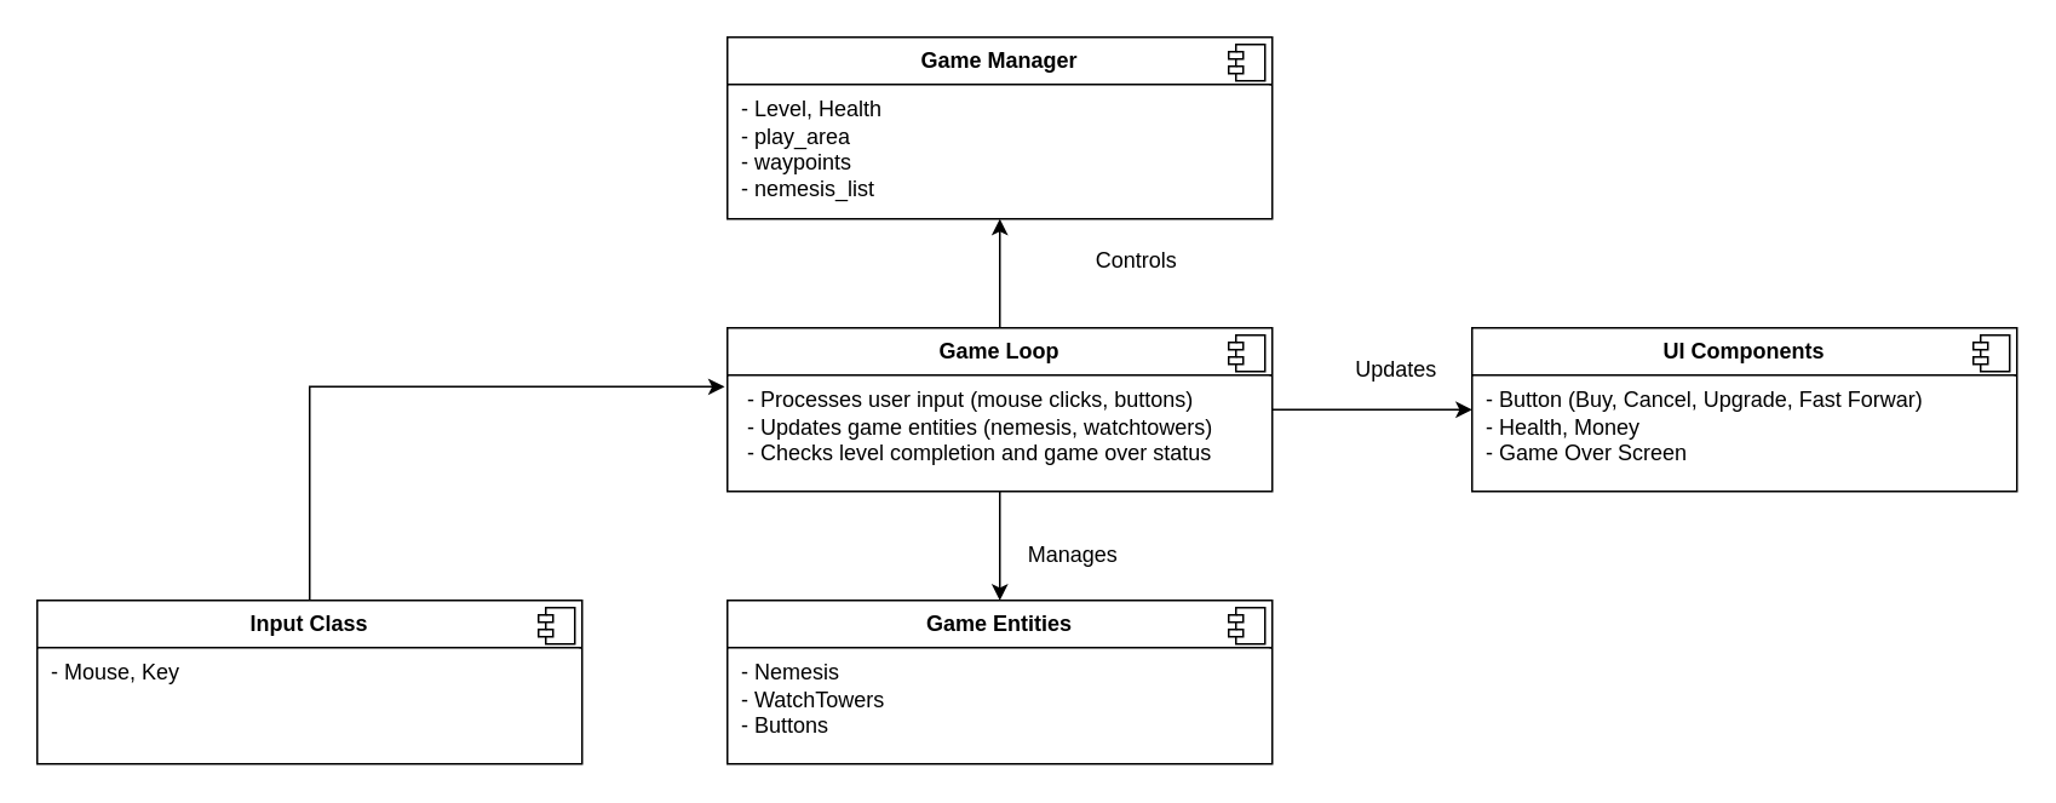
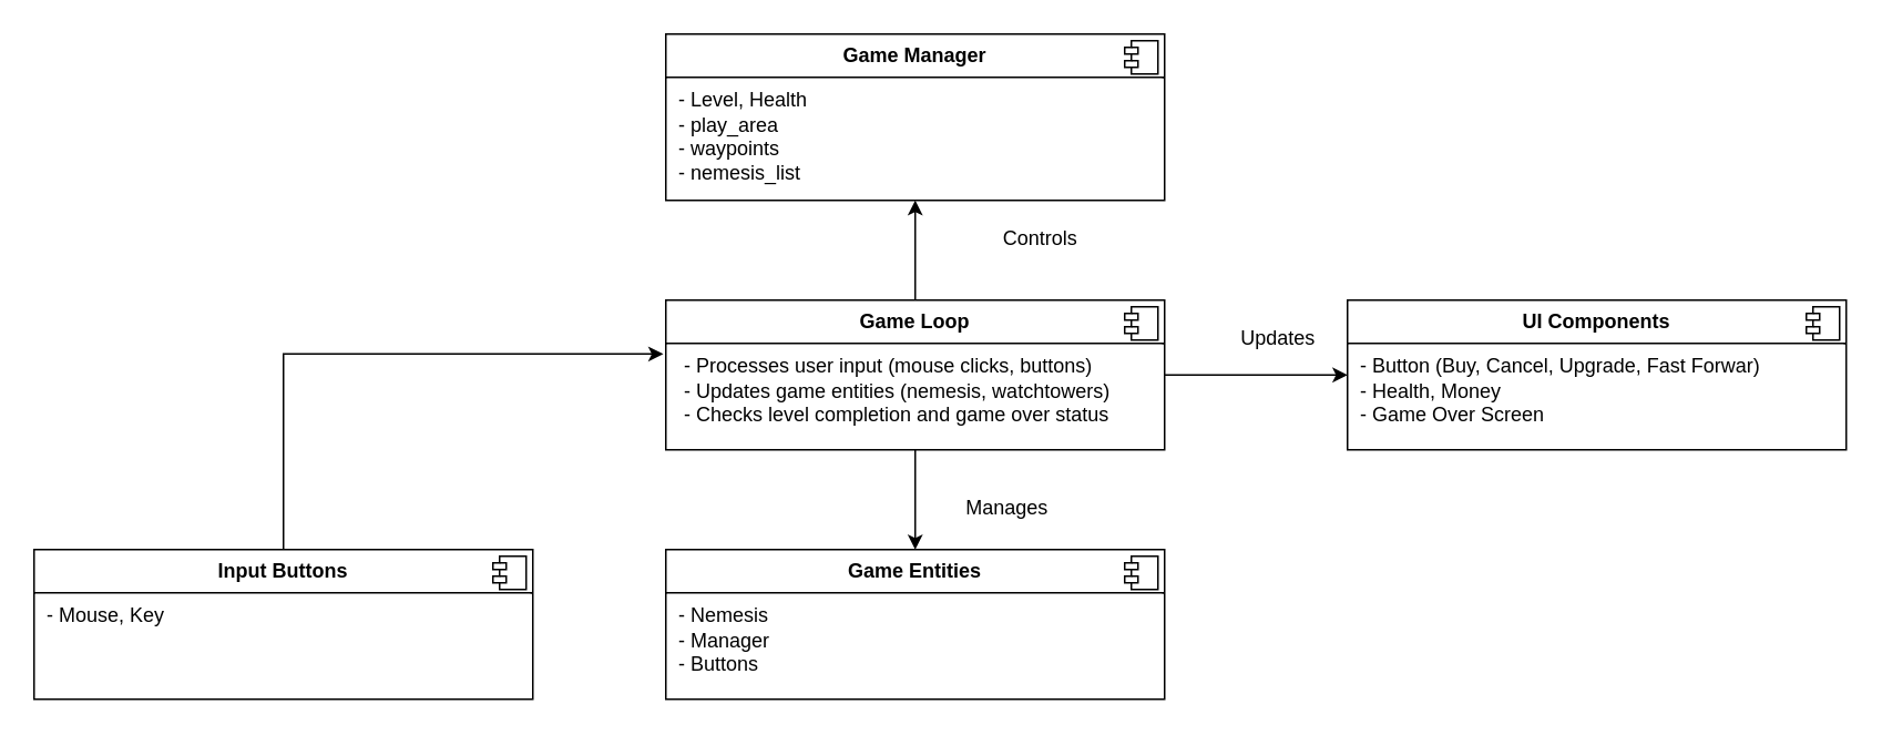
- <mxCell id="18" value="Manages" style="text;html=1;align=center;verticalAlign=middle;resizable=0;points=[];autosize=1;strokeColor=none;fillColor=none;" vertex="1" parent="1"><mxGeometry x="555" y="290" width="70" height="30" as="geometry" /></mxCell>
+ <mxCell id="18" value="Manages" style="text;html=1;align=center;verticalAlign=middle;resizable=0;points=[];autosize=1;strokeColor=none;fillColor=none;" vertex="1" parent="1"><mxGeometry x="570" y="290" width="70" height="30" as="geometry" /></mxCell>
- <mxCell id="10" value="&lt;p style=&quot;margin:0px;margin-top:6px;text-align:center;&quot;&gt;&lt;b&gt;Input Class&lt;/b&gt;&lt;/p&gt;&lt;hr size=&quot;1&quot; style=&quot;border-style:solid;&quot;&gt;&lt;p style=&quot;margin:0px;margin-left:8px;&quot;&gt;- Mouse, Key&lt;/p&gt;" style="align=left;overflow=fill;html=1;dropTarget=0;whiteSpace=wrap;" vertex="1" parent="1"><mxGeometry x="20" y="330" width="300" height="90" as="geometry" /></mxCell>
+ <mxCell id="10" value="&lt;p style=&quot;margin:0px;margin-top:6px;text-align:center;&quot;&gt;&lt;b&gt;Input Buttons&lt;/b&gt;&lt;/p&gt;&lt;hr size=&quot;1&quot; style=&quot;border-style:solid;&quot;&gt;&lt;p style=&quot;margin:0px;margin-left:8px;&quot;&gt;- Mouse, Key&lt;/p&gt;" style="align=left;overflow=fill;html=1;dropTarget=0;whiteSpace=wrap;" vertex="1" parent="1"><mxGeometry x="20" y="330" width="300" height="90" as="geometry" /></mxCell>
- <mxCell id="6" value="&lt;p style=&quot;margin:0px;margin-top:6px;text-align:center;&quot;&gt;&lt;b&gt;Game Entities&lt;/b&gt;&lt;/p&gt;&lt;hr size=&quot;1&quot; style=&quot;border-style:solid;&quot;&gt;&lt;p style=&quot;margin:0px;margin-left:8px;&quot;&gt;- Nemesis&lt;/p&gt;&lt;p style=&quot;margin:0px;margin-left:8px;&quot;&gt;- WatchTowers&lt;/p&gt;&lt;p style=&quot;margin:0px;margin-left:8px;&quot;&gt;- Buttons&lt;/p&gt;" style="align=left;overflow=fill;html=1;dropTarget=0;whiteSpace=wrap;" vertex="1" parent="1"><mxGeometry x="400" y="330" width="300" height="90" as="geometry" /></mxCell>
+ <mxCell id="6" value="&lt;p style=&quot;margin:0px;margin-top:6px;text-align:center;&quot;&gt;&lt;b&gt;Game Entities&lt;/b&gt;&lt;/p&gt;&lt;hr size=&quot;1&quot; style=&quot;border-style:solid;&quot;&gt;&lt;p style=&quot;margin:0px;margin-left:8px;&quot;&gt;- Nemesis&lt;/p&gt;&lt;p style=&quot;margin:0px;margin-left:8px;&quot;&gt;- Manager&lt;/p&gt;&lt;p style=&quot;margin:0px;margin-left:8px;&quot;&gt;- Buttons&lt;/p&gt;" style="align=left;overflow=fill;html=1;dropTarget=0;whiteSpace=wrap;" vertex="1" parent="1"><mxGeometry x="400" y="330" width="300" height="90" as="geometry" /></mxCell>
